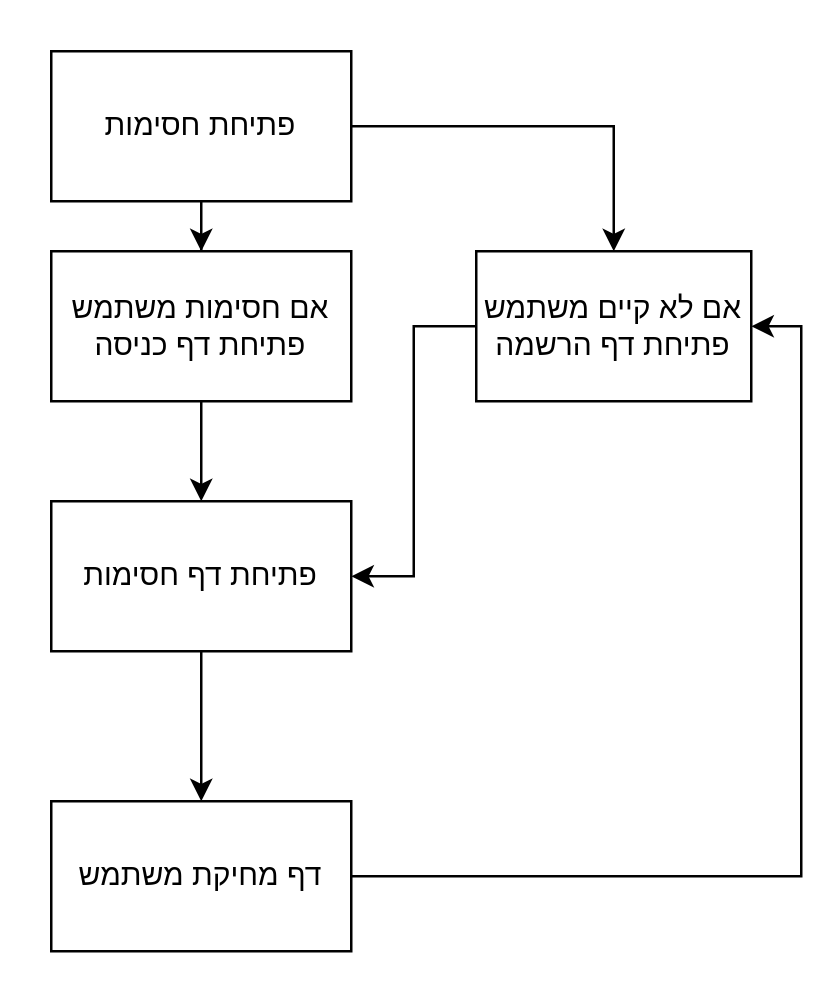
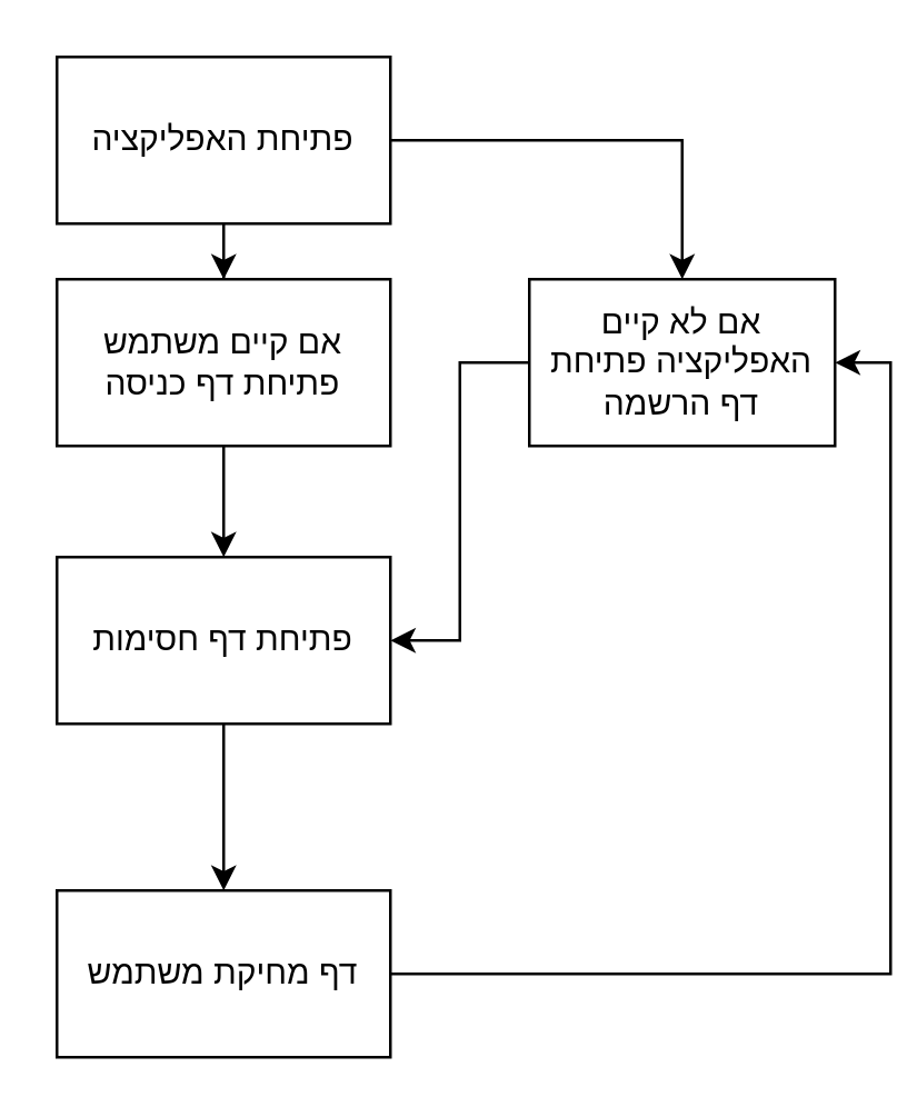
- <mxCell id="4" value="פתיחת חסימות" style="rounded=0;whiteSpace=wrap;html=1;" vertex="1" parent="1"><mxGeometry x="20" y="20" width="120" height="60" as="geometry" /></mxCell>
+ <mxCell id="4" value="פתיחת האפליקציה" style="rounded=0;whiteSpace=wrap;html=1;" vertex="1" parent="1"><mxGeometry x="20" y="20" width="120" height="60" as="geometry" /></mxCell>
- <mxCell id="8" value="אם חסימות משתמש פתיחת דף כניסה" style="whiteSpace=wrap;html=1;rounded=0;" vertex="1" parent="1"><mxGeometry x="20" y="100" width="120" height="60" as="geometry" /></mxCell>
+ <mxCell id="8" value="אם קיים משתמש פתיחת דף כניסה" style="whiteSpace=wrap;html=1;rounded=0;" vertex="1" parent="1"><mxGeometry x="20" y="100" width="120" height="60" as="geometry" /></mxCell>
- <mxCell id="6" value="אם לא קיים משתמש פתיחת דף הרשמה" style="whiteSpace=wrap;html=1;rounded=0;" vertex="1" parent="1"><mxGeometry x="190" y="100" width="110" height="60" as="geometry" /></mxCell>
+ <mxCell id="6" value="אם לא קיים האפליקציה פתיחת דף הרשמה" style="whiteSpace=wrap;html=1;rounded=0;" vertex="1" parent="1"><mxGeometry x="190" y="100" width="110" height="60" as="geometry" /></mxCell>
